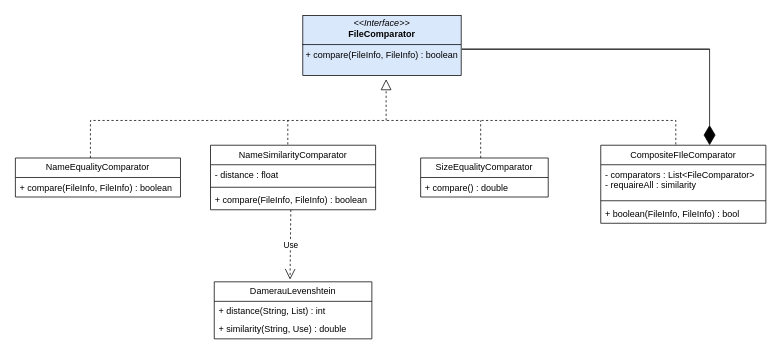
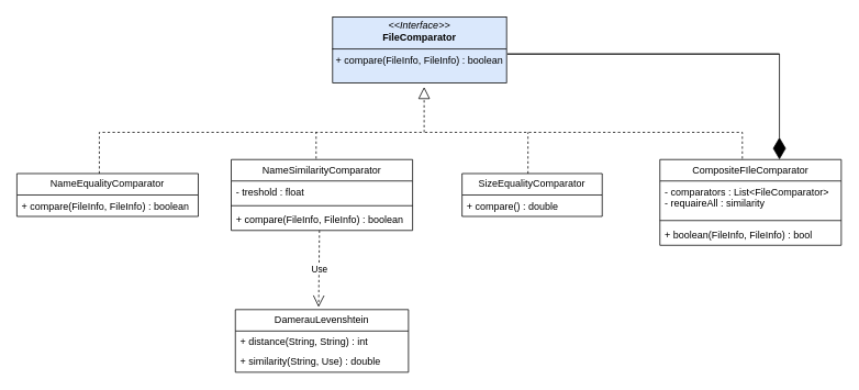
- <mxCell id="13" value="- distance : float" style="text;strokeColor=none;fillColor=none;align=left;verticalAlign=top;spacingLeft=4;spacingRight=4;overflow=hidden;rotatable=0;points=[[0,0.5],[1,0.5]];portConstraint=eastwest;whiteSpace=wrap;html=1;" parent="12" vertex="1"><mxGeometry y="26" width="220" height="26" as="geometry" /></mxCell>
+ <mxCell id="13" value="- treshold : float" style="text;strokeColor=none;fillColor=none;align=left;verticalAlign=top;spacingLeft=4;spacingRight=4;overflow=hidden;rotatable=0;points=[[0,0.5],[1,0.5]];portConstraint=eastwest;whiteSpace=wrap;html=1;" parent="12" vertex="1"><mxGeometry y="26" width="220" height="26" as="geometry" /></mxCell>
- <mxCell id="22" value="+ distance(String, List) : int&amp;nbsp;" style="text;strokeColor=none;fillColor=none;align=left;verticalAlign=top;spacingLeft=4;spacingRight=4;overflow=hidden;rotatable=0;points=[[0,0.5],[1,0.5]];portConstraint=eastwest;whiteSpace=wrap;html=1;" parent="21" vertex="1"><mxGeometry y="26" width="210" height="24" as="geometry" /></mxCell>
+ <mxCell id="22" value="+ distance(String, String) : int&amp;nbsp;" style="text;strokeColor=none;fillColor=none;align=left;verticalAlign=top;spacingLeft=4;spacingRight=4;overflow=hidden;rotatable=0;points=[[0,0.5],[1,0.5]];portConstraint=eastwest;whiteSpace=wrap;html=1;" parent="21" vertex="1"><mxGeometry y="26" width="210" height="24" as="geometry" /></mxCell>
